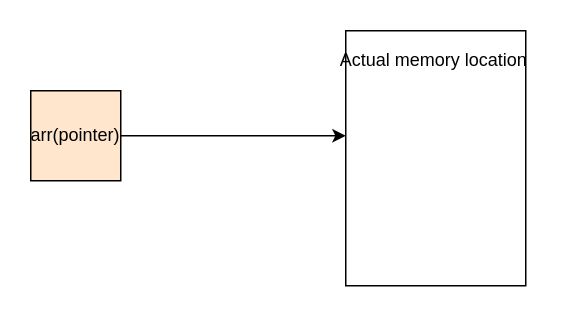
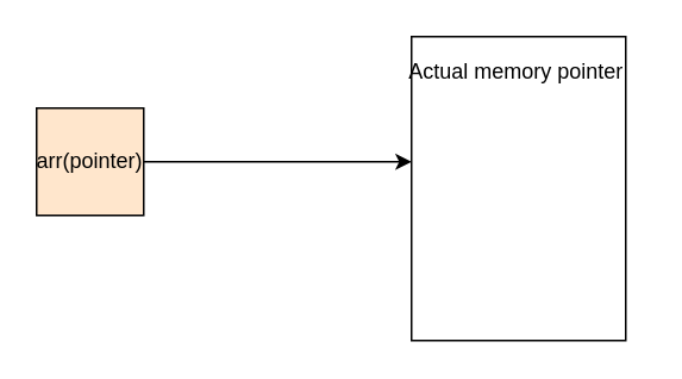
- <mxCell id="5" value="Actual memory location&amp;nbsp;" style="text;html=1;align=center;verticalAlign=middle;resizable=0;points=[];autosize=1;strokeColor=none;fillColor=none;" vertex="1" parent="1"><mxGeometry x="220" y="30" width="140" height="20" as="geometry" /></mxCell>
+ <mxCell id="5" value="Actual memory pointer&amp;nbsp;" style="text;html=1;align=center;verticalAlign=middle;resizable=0;points=[];autosize=1;strokeColor=none;fillColor=none;" vertex="1" parent="1"><mxGeometry x="220" y="30" width="140" height="20" as="geometry" /></mxCell>
